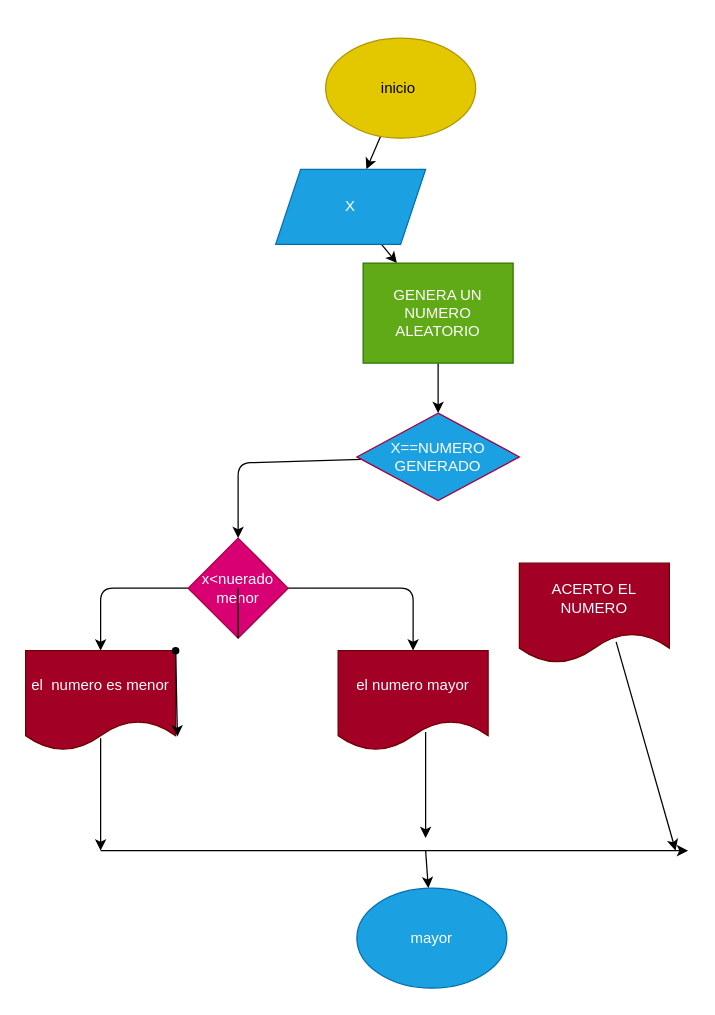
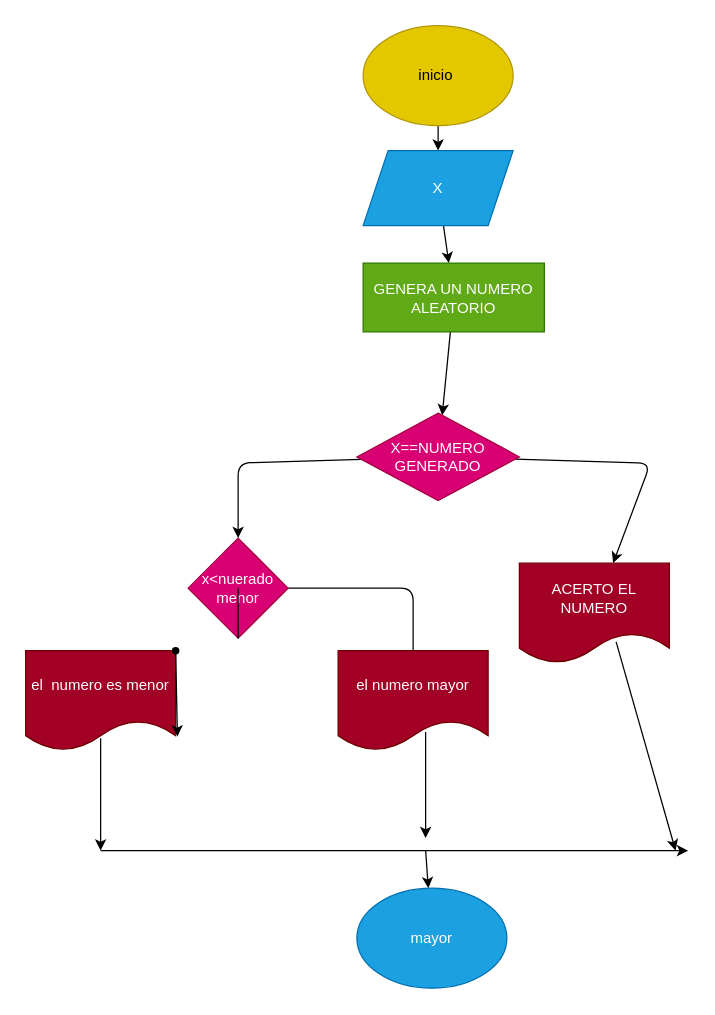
- <mxCell id="3" value="inicio&amp;nbsp;" style="ellipse;whiteSpace=wrap;html=1;fillColor=#e3c800;fontColor=#000000;strokeColor=#B09500;" parent="1" vertex="1"><mxGeometry x="260" y="30" width="120" height="80" as="geometry" /></mxCell>
+ <mxCell id="3" value="inicio&amp;nbsp;" style="ellipse;whiteSpace=wrap;html=1;fillColor=#e3c800;fontColor=#000000;strokeColor=#B09500;" parent="1" vertex="1"><mxGeometry x="290" y="20" width="120" height="80" as="geometry" /></mxCell>
- <mxCell id="5" value="X" style="shape=parallelogram;perimeter=parallelogramPerimeter;whiteSpace=wrap;html=1;fixedSize=1;fillColor=#1ba1e2;fontColor=#ffffff;strokeColor=#006EAF;" parent="1" vertex="1"><mxGeometry x="220" y="135" width="120" height="60" as="geometry" /></mxCell>
+ <mxCell id="5" value="X" style="shape=parallelogram;perimeter=parallelogramPerimeter;whiteSpace=wrap;html=1;fixedSize=1;fillColor=#1ba1e2;fontColor=#ffffff;strokeColor=#006EAF;" parent="1" vertex="1"><mxGeometry x="290" y="120" width="120" height="60" as="geometry" /></mxCell>
- <mxCell id="7" value="GENERA UN NUMERO ALEATORIO" style="whiteSpace=wrap;html=1;fillColor=#60a917;fontColor=#ffffff;strokeColor=#2D7600;" parent="1" vertex="1"><mxGeometry x="290" y="210" width="120" height="80" as="geometry" /></mxCell>
+ <mxCell id="7" value="GENERA UN NUMERO ALEATORIO" style="whiteSpace=wrap;html=1;fillColor=#60a917;fontColor=#ffffff;strokeColor=#2D7600;" parent="1" vertex="1"><mxGeometry x="290" y="210" width="145" height="55" as="geometry" /></mxCell>
- <mxCell id="10" value="X==NUMERO&lt;br&gt;GENERADO" style="rhombus;whiteSpace=wrap;html=1;fillColor=#1ba1e2;fontColor=#ffffff;strokeColor=#A50040;" parent="1" vertex="1"><mxGeometry x="285" y="330" width="130" height="70" as="geometry" /></mxCell>
+ <mxCell id="10" value="X==NUMERO&lt;br&gt;GENERADO" style="rhombus;whiteSpace=wrap;html=1;fillColor=#d80073;fontColor=#ffffff;strokeColor=#A50040;" parent="1" vertex="1"><mxGeometry x="285" y="330" width="130" height="70" as="geometry" /></mxCell>
+ <mxCell id="9" value="" style="edgeStyle=none;html=1;" parent="1" source="10" target="14" edge="1"><mxGeometry relative="1" as="geometry"><Array as="points"><mxPoint x="520" y="370" /></Array></mxGeometry></mxCell>
- <mxCell id="12" value="" style="edgeStyle=none;html=1;entryX=0.5;entryY=0;entryDx=0;entryDy=0;" parent="1" source="13" target="16" edge="1"><mxGeometry relative="1" as="geometry"><Array as="points"><mxPoint x="80" y="470" /></Array></mxGeometry></mxCell>
- <mxCell id="11" value="" style="edgeStyle=none;html=1;startArrow=none;exitX=1;exitY=0.5;exitDx=0;exitDy=0;" parent="1" source="13" target="15" edge="1"><mxGeometry relative="1" as="geometry"><mxPoint x="250" y="510" as="sourcePoint" /><Array as="points"><mxPoint x="330" y="470" /></Array></mxGeometry></mxCell>
+ <mxCell id="11" value="" style="edgeStyle=none;html=1;startArrow=none;exitX=1;exitY=0.5;exitDx=0;exitDy=0;endArrow=none;" parent="1" source="13" target="15" edge="1"><mxGeometry relative="1" as="geometry"><mxPoint x="250" y="510" as="sourcePoint" /><Array as="points"><mxPoint x="330" y="470" /></Array></mxGeometry></mxCell>
